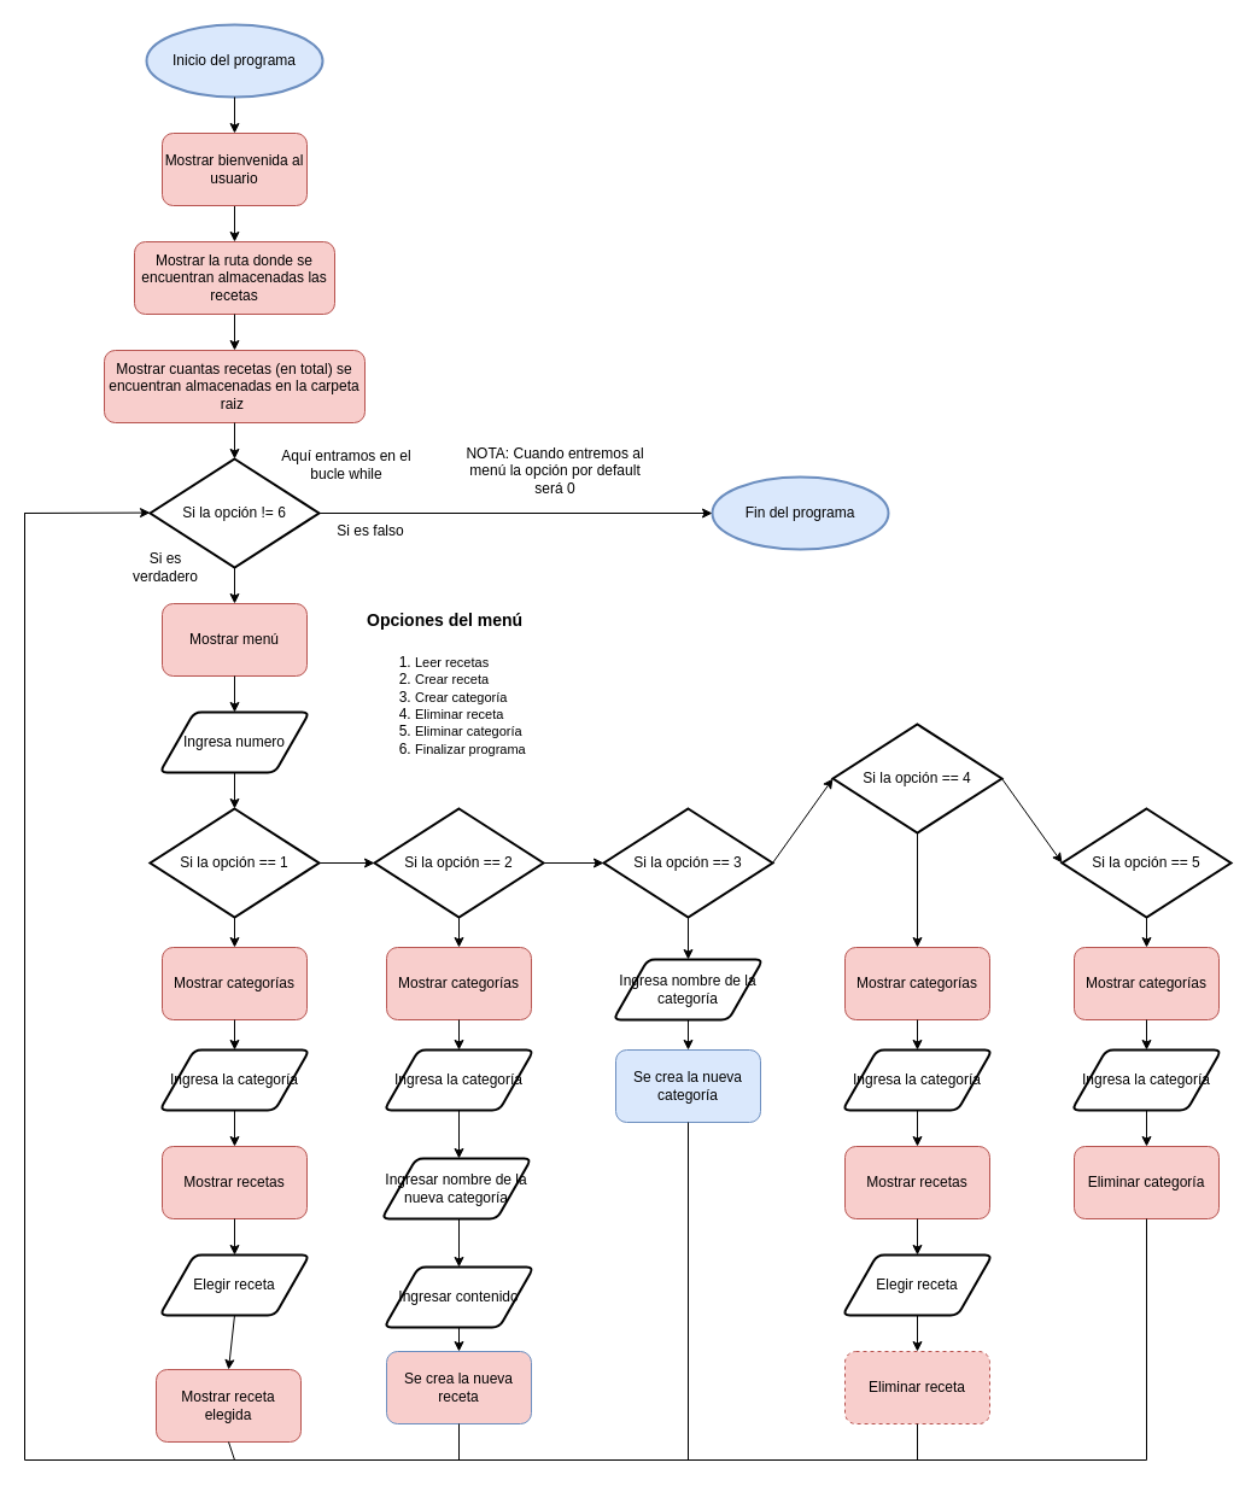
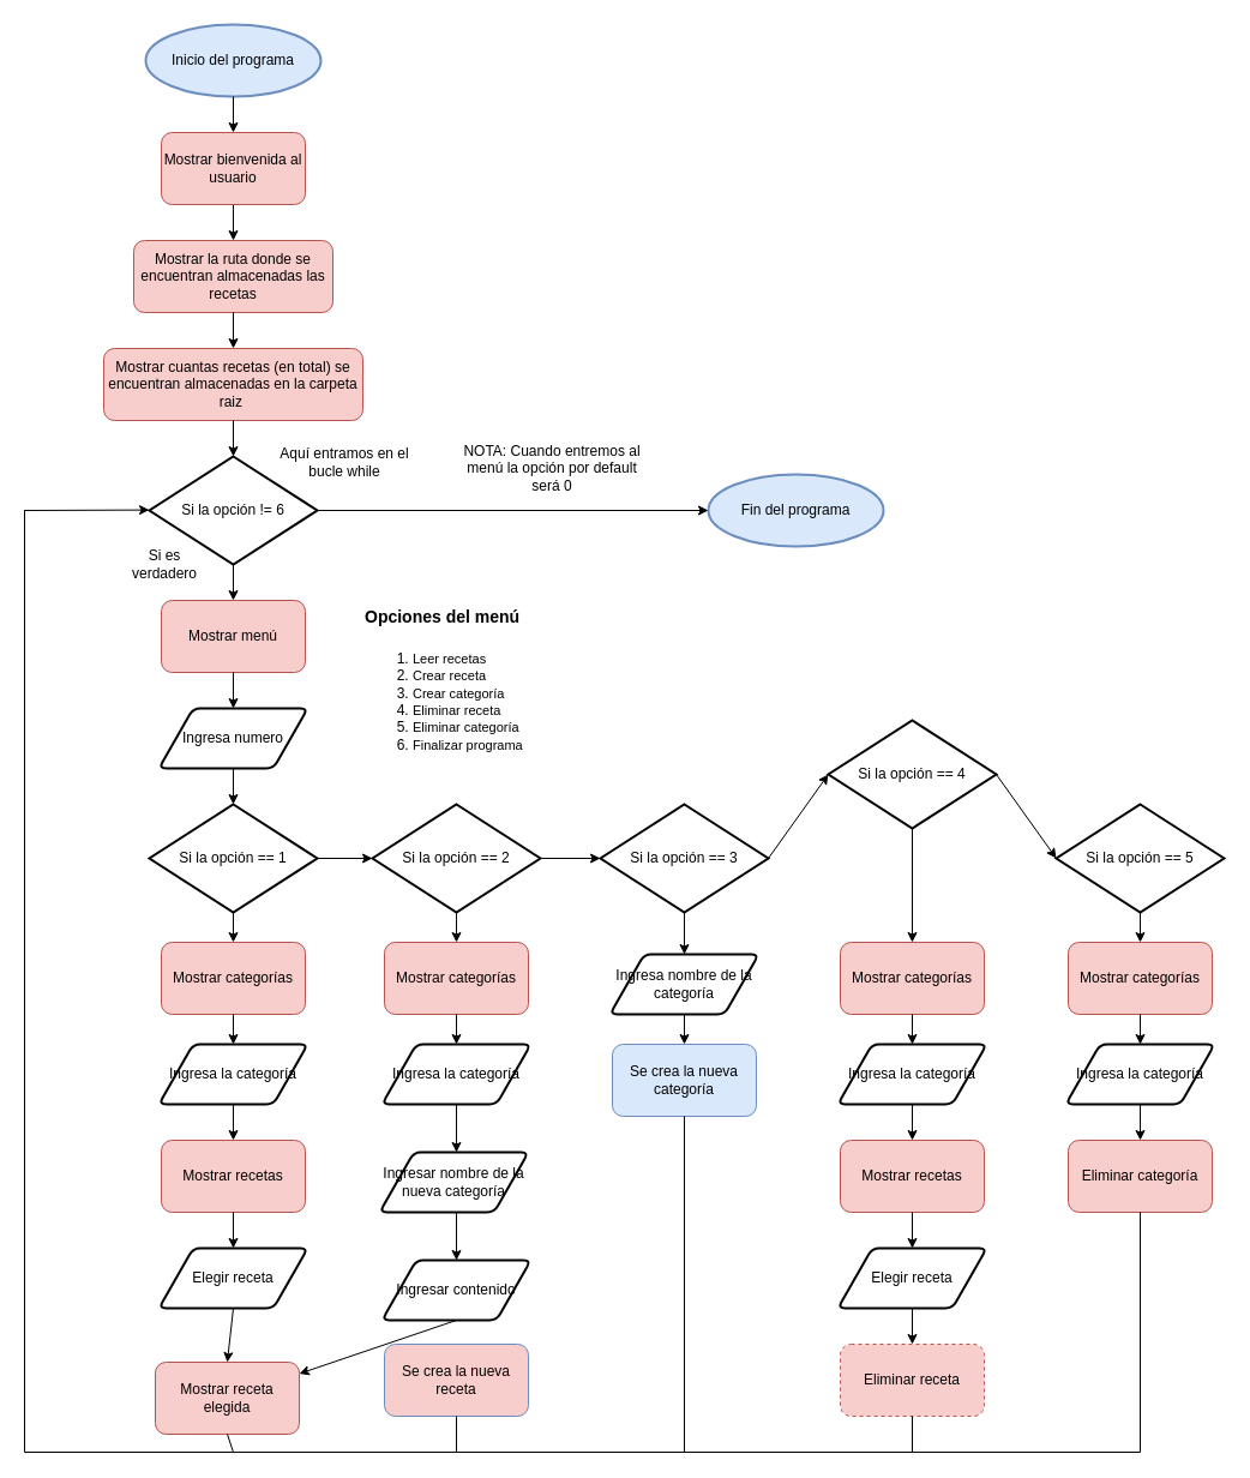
- <mxCell id="80" value="Si es falso" style="text;html=1;align=center;verticalAlign=middle;whiteSpace=wrap;rounded=0;" vertex="1" parent="1"><mxGeometry x="264" y="425" width="86" height="30" as="geometry" /></mxCell>
- <mxCell id="76" value="" style="endArrow=classic;html=1;rounded=0;exitX=0.5;exitY=1;exitDx=0;exitDy=0;" edge="1" parent="1" source="46" target="75"><mxGeometry width="50" height="50" relative="1" as="geometry"><mxPoint x="480" y="1090" as="sourcePoint" /><mxPoint x="530" y="1040" as="targetPoint" /></mxGeometry></mxCell>
+ <mxCell id="76" value="" style="endArrow=classic;html=1;rounded=0;exitX=0.5;exitY=1;exitDx=0;exitDy=0;" edge="1" parent="1" source="46" target="25"><mxGeometry width="50" height="50" relative="1" as="geometry"><mxPoint x="480" y="1090" as="sourcePoint" /><mxPoint x="530" y="1040" as="targetPoint" /></mxGeometry></mxCell>
